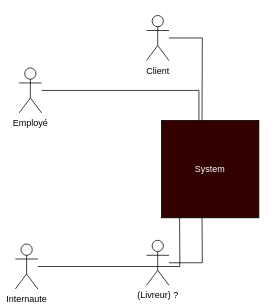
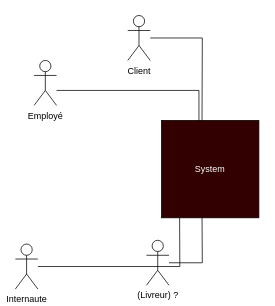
- <mxCell id="7" value="Client" style="shape=umlActor;verticalLabelPosition=bottom;verticalAlign=top;html=1;outlineConnect=0;" vertex="1" parent="1"><mxGeometry x="195" y="20" width="30" height="60" as="geometry" /></mxCell>
+ <mxCell id="7" value="Client" style="shape=umlActor;verticalLabelPosition=bottom;verticalAlign=top;html=1;outlineConnect=0;" vertex="1" parent="1"><mxGeometry x="170" y="20" width="30" height="60" as="geometry" /></mxCell>
- <mxCell id="3" value="Employé" style="shape=umlActor;verticalLabelPosition=bottom;verticalAlign=top;html=1;outlineConnect=0;" vertex="1" parent="1"><mxGeometry x="25" y="90" width="30" height="60" as="geometry" /></mxCell>
+ <mxCell id="3" value="Employé" style="shape=umlActor;verticalLabelPosition=bottom;verticalAlign=top;html=1;outlineConnect=0;" vertex="1" parent="1"><mxGeometry x="45" y="80" width="30" height="60" as="geometry" /></mxCell>
